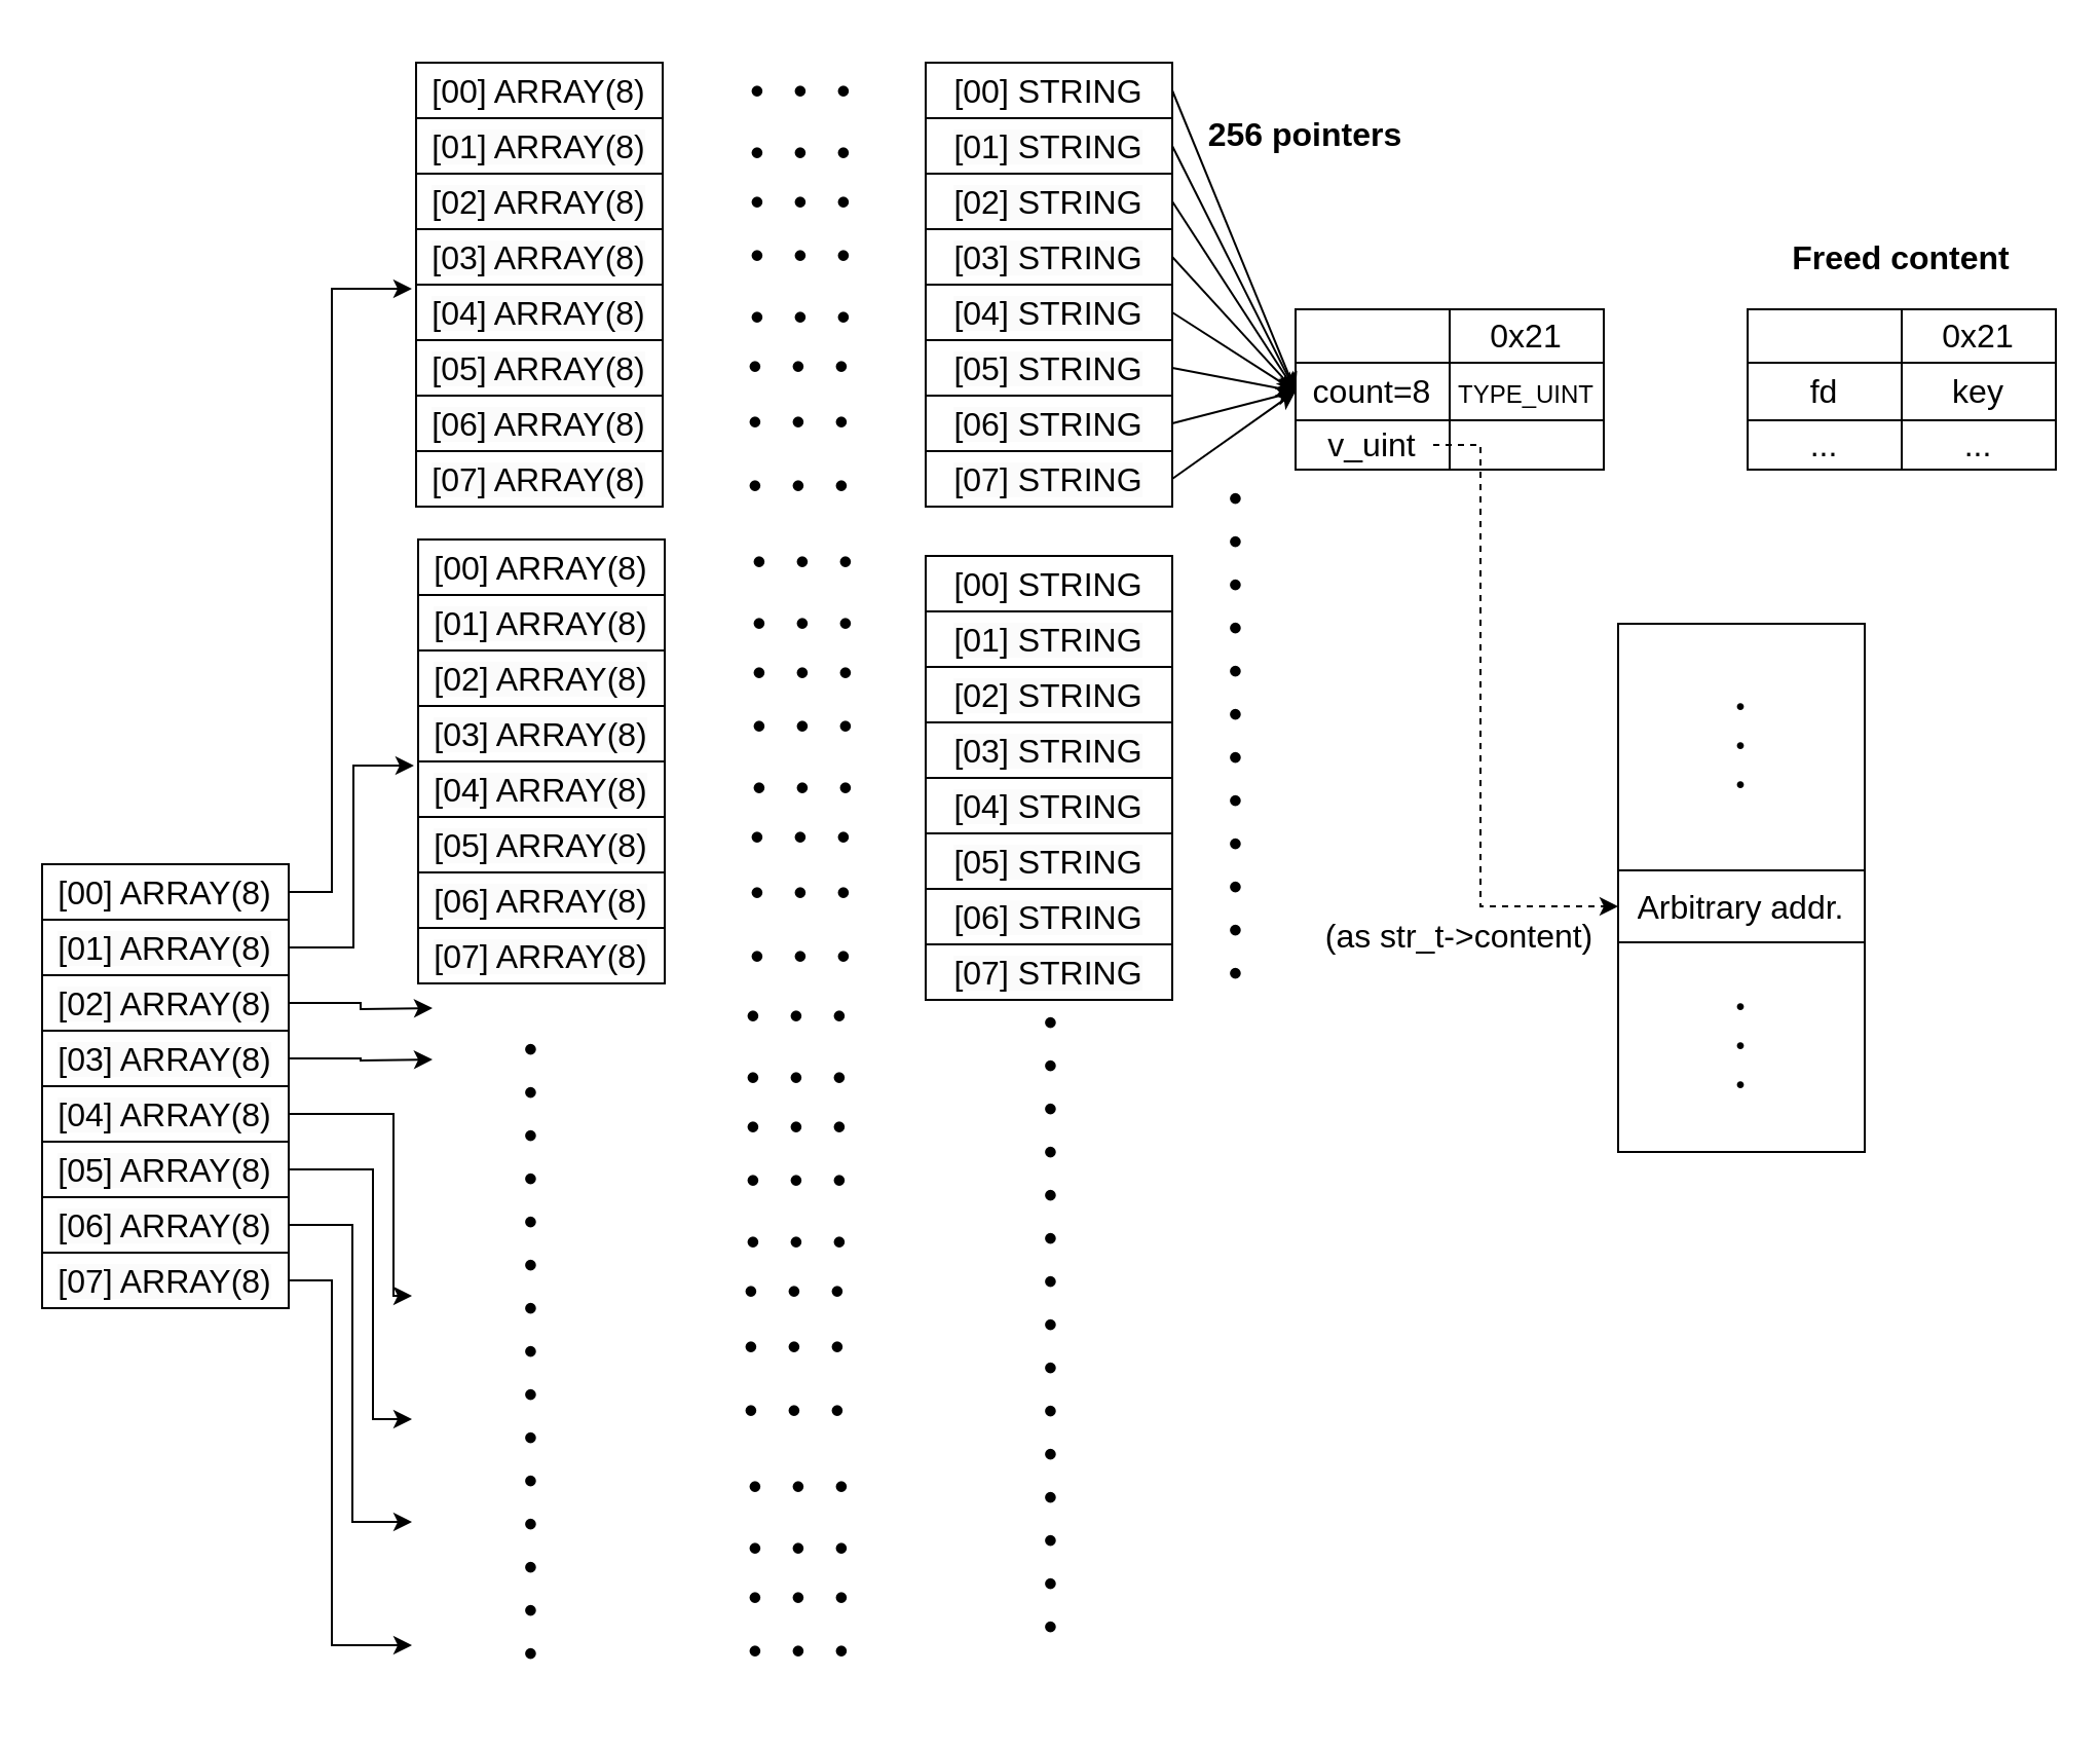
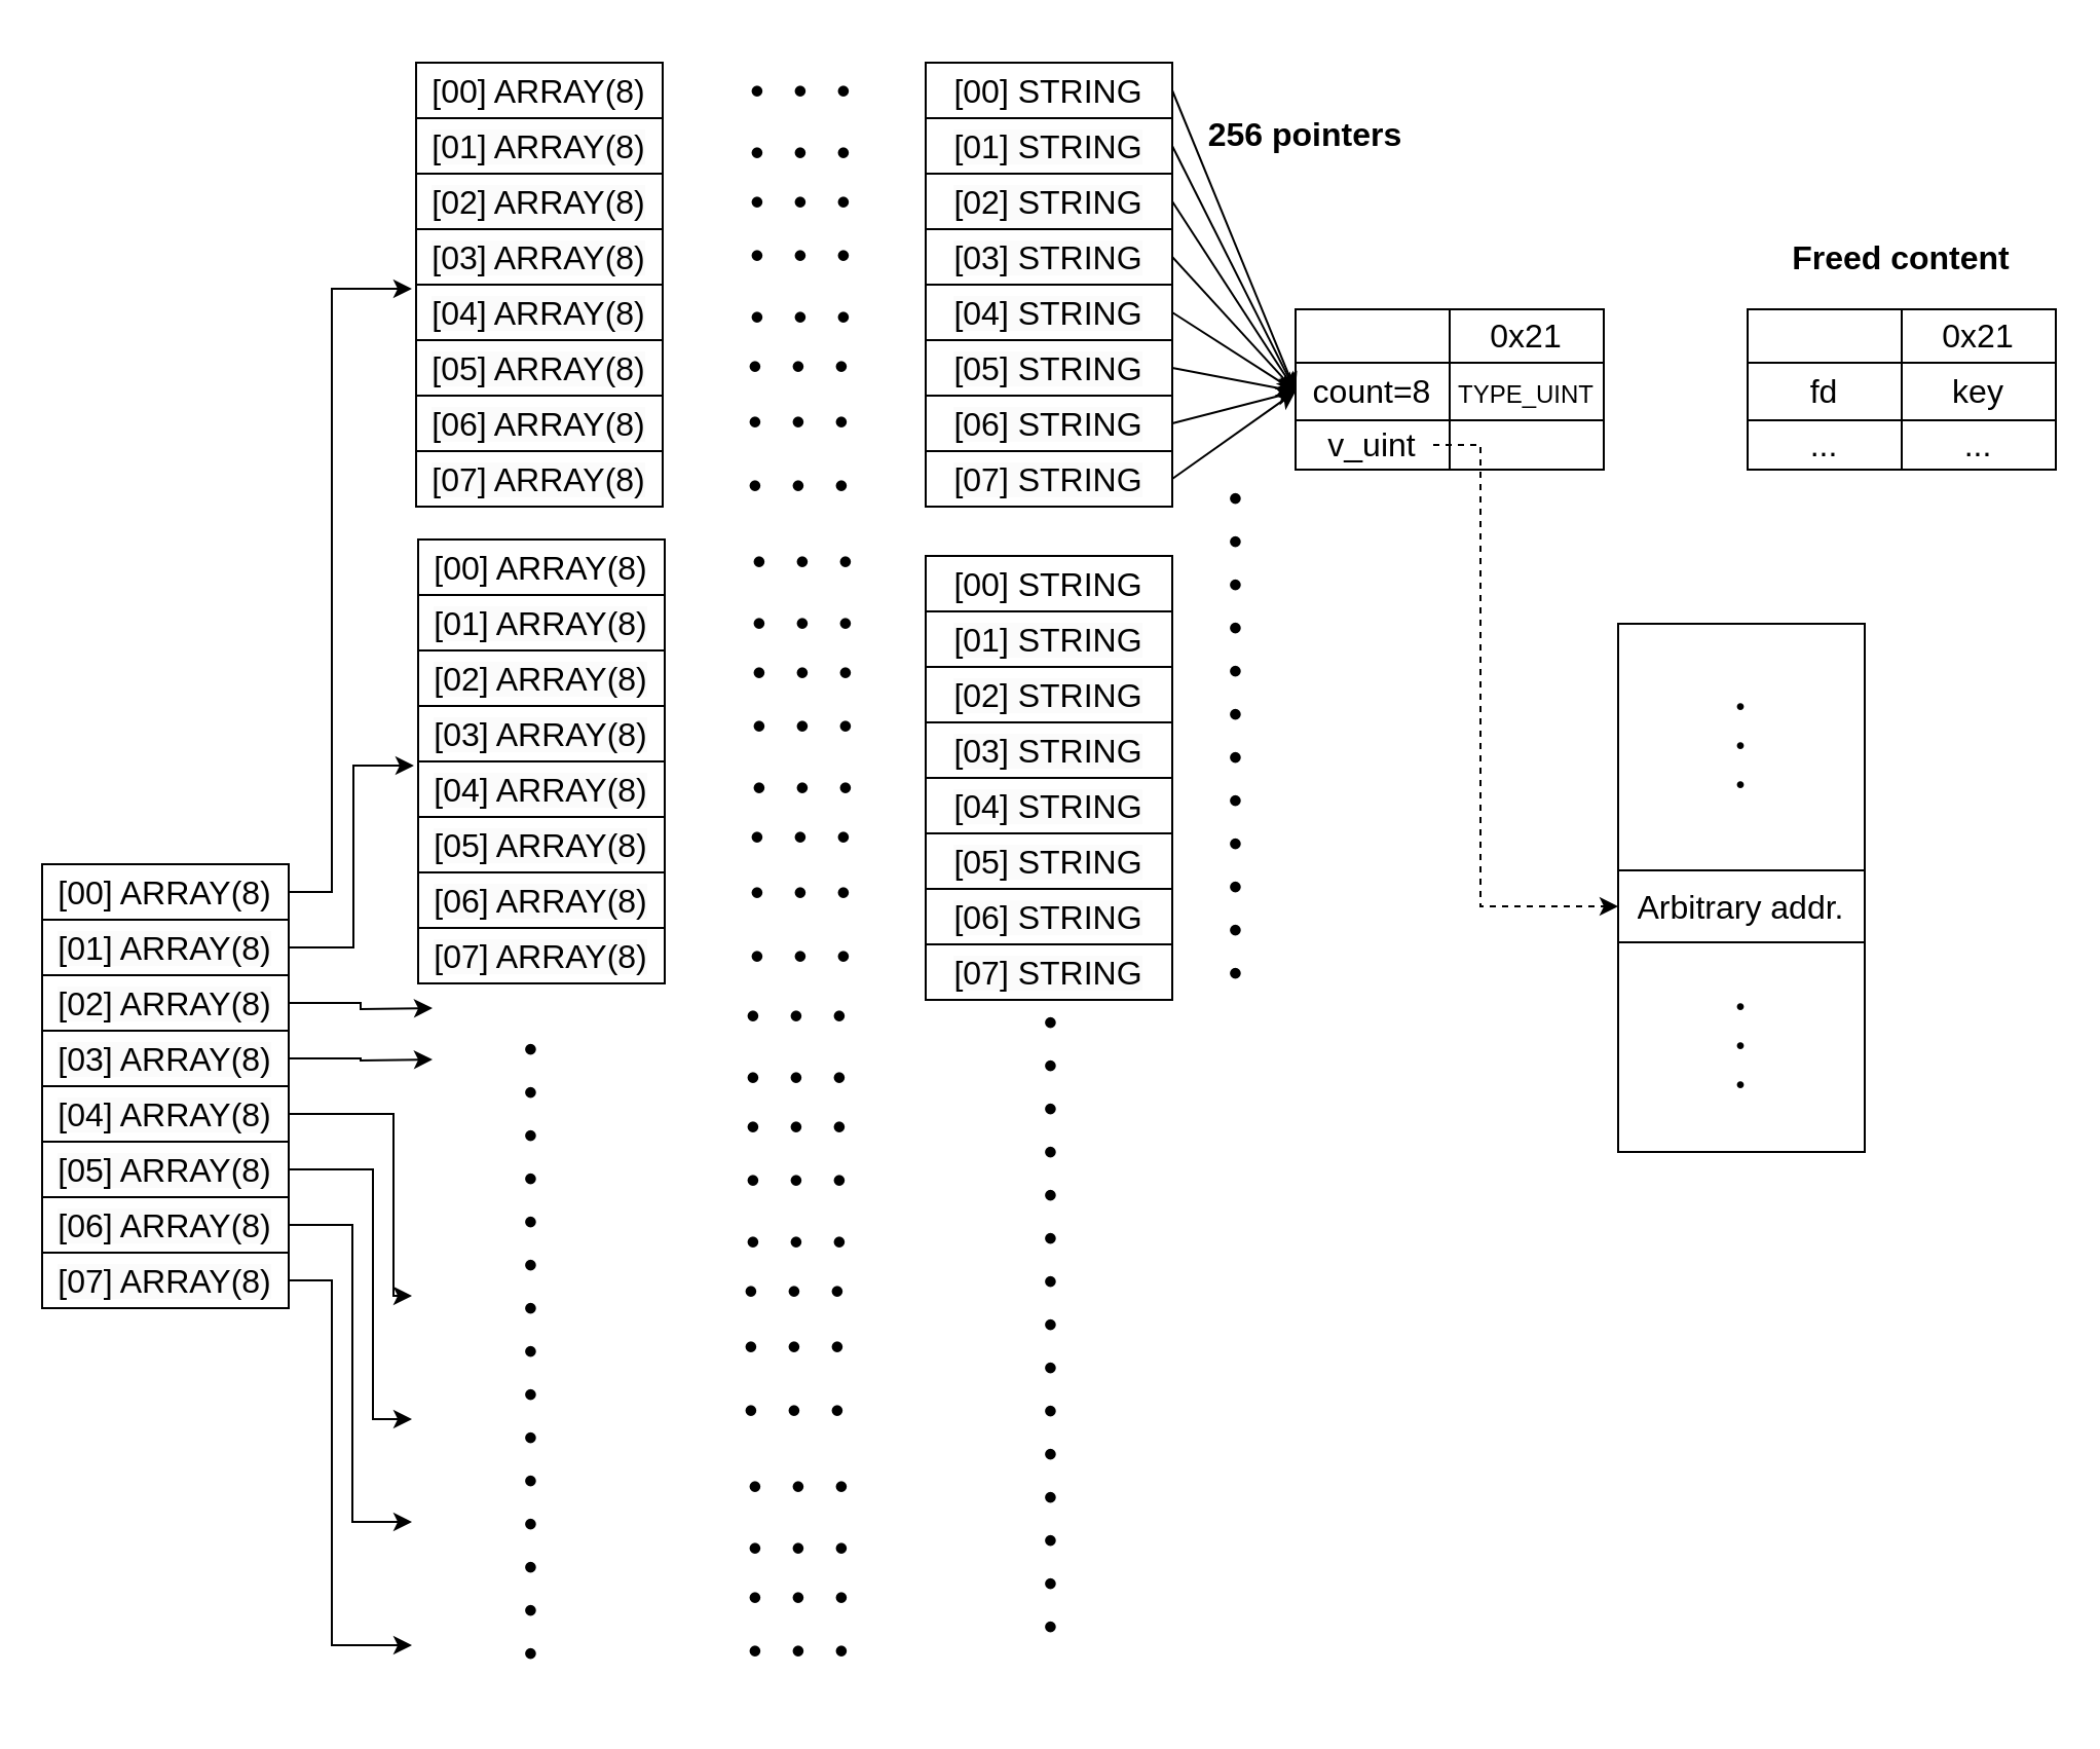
- <mxCell id="164" value="&lt;font style=&quot;font-size: 16px;&quot;&gt;(as str_t-&amp;gt;content)&lt;/font&gt;" style="text;strokeColor=none;align=center;fillColor=none;html=1;verticalAlign=middle;whiteSpace=wrap;rounded=0;" vertex="1" parent="1"><mxGeometry x="640" y="440" width="140" height="30" as="geometry" /></mxCell>
